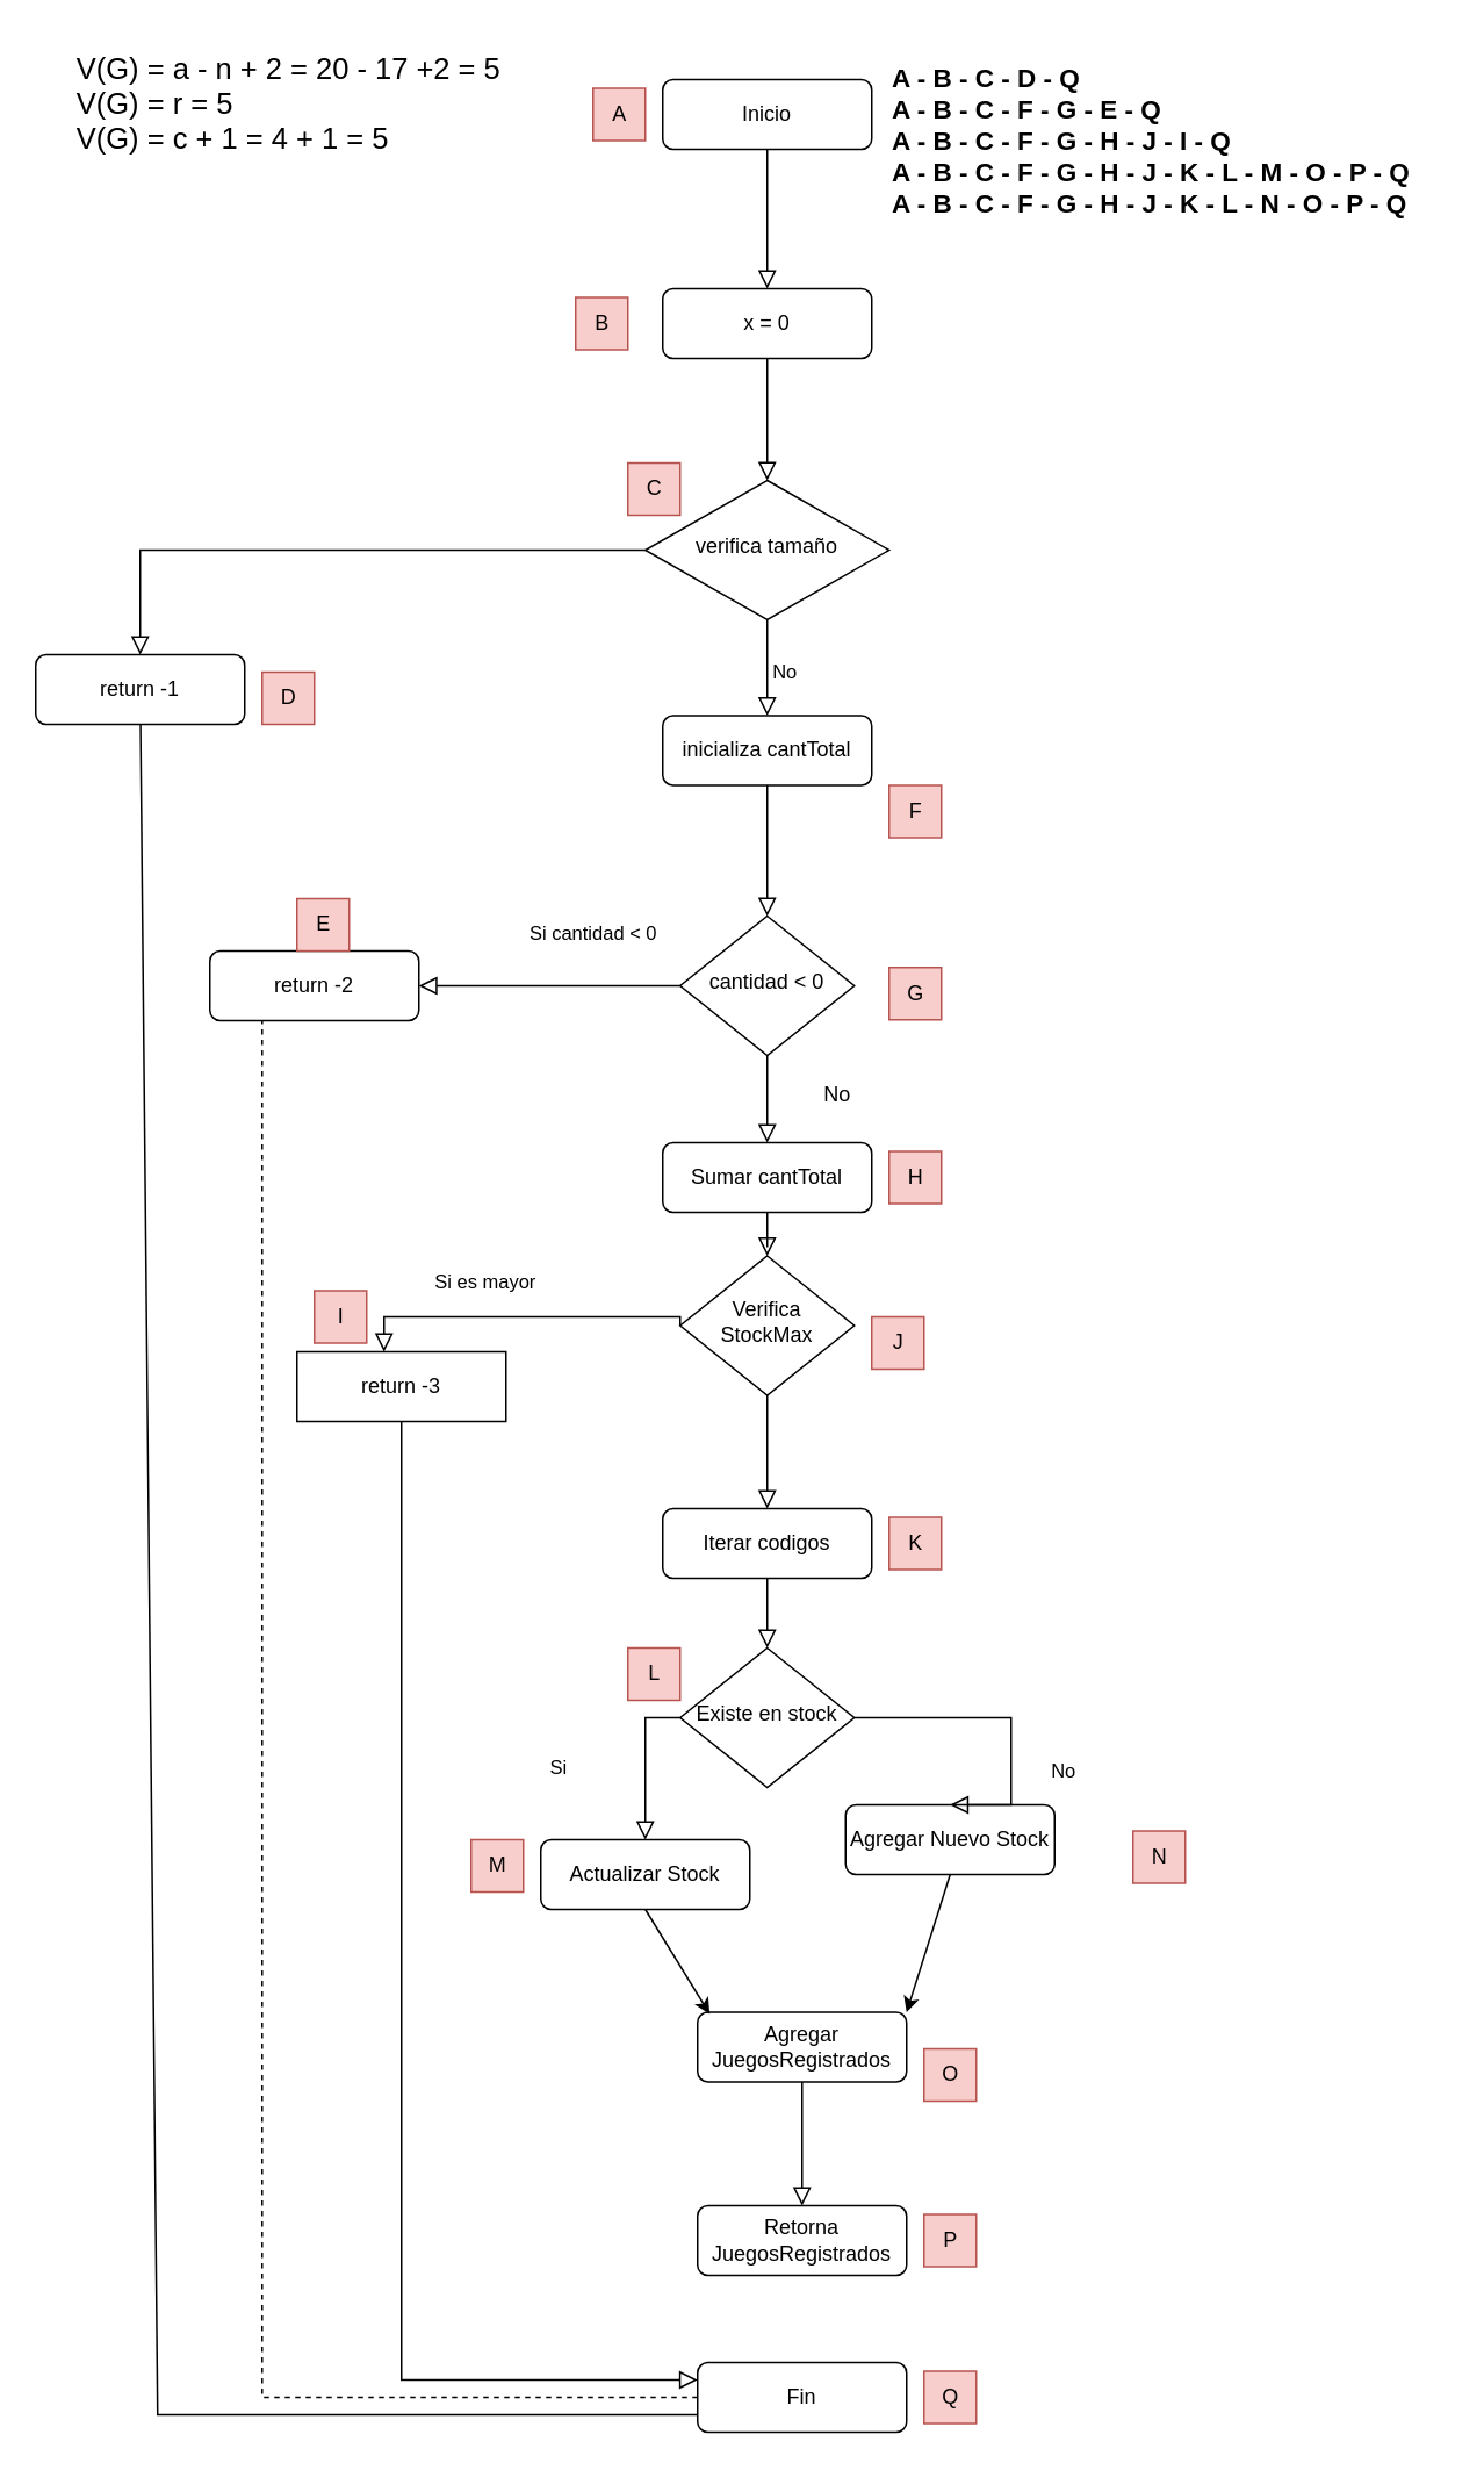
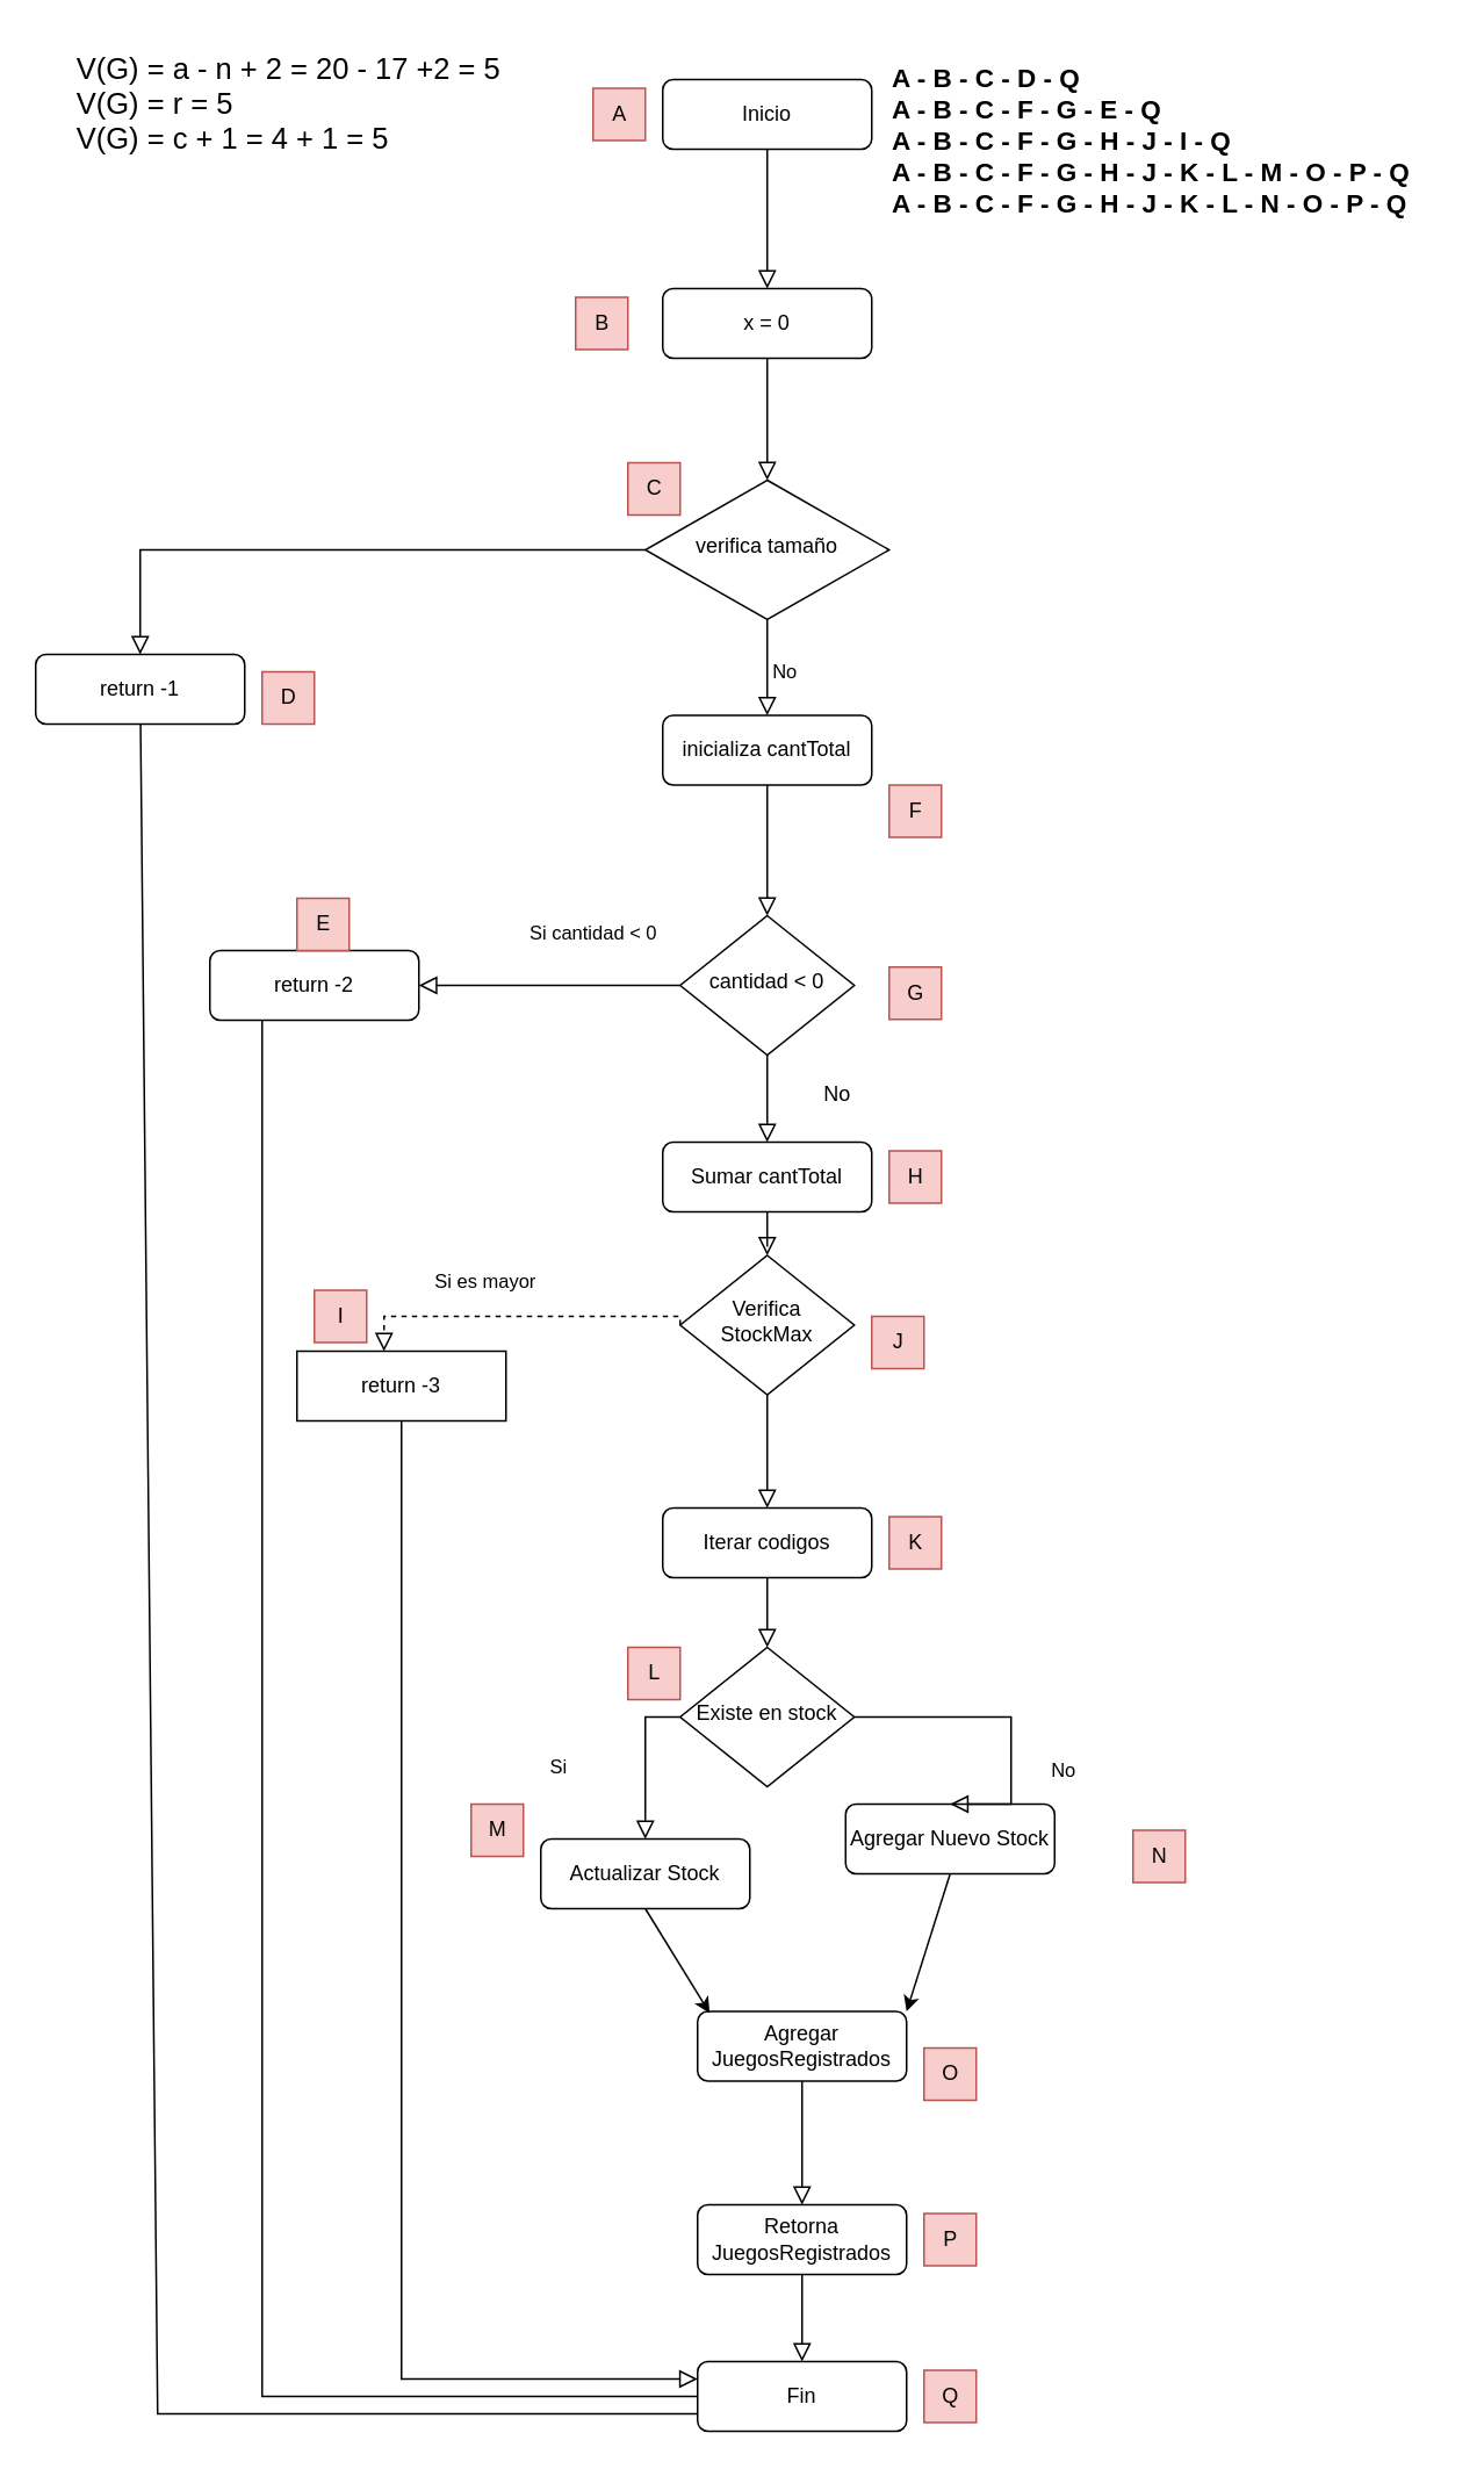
- <mxCell id="25" value="Si es mayor" style="edgeStyle=orthogonalEdgeStyle;rounded=0;html=1;jettySize=auto;orthogonalLoop=1;fontSize=11;endArrow=block;endFill=0;endSize=8;strokeWidth=1;shadow=0;labelBackgroundColor=none;exitX=0;exitY=0.5;exitDx=0;exitDy=0;" parent="1" source="23" target="24" edge="1"><mxGeometry x="0.2" y="-20" relative="1" as="geometry"><mxPoint as="offset" /><mxPoint x="310" y="575" as="sourcePoint" /><mxPoint x="250" y="575" as="targetPoint" /><Array as="points"><mxPoint x="220" y="755" /></Array></mxGeometry></mxCell>
+ <mxCell id="25" value="Si es mayor" style="edgeStyle=orthogonalEdgeStyle;rounded=0;html=1;jettySize=auto;orthogonalLoop=1;fontSize=11;endArrow=block;endFill=0;endSize=8;strokeWidth=1;shadow=0;labelBackgroundColor=none;exitX=0;exitY=0.5;exitDx=0;exitDy=0;dashed=1;" parent="1" source="23" target="24" edge="1"><mxGeometry x="0.2" y="-20" relative="1" as="geometry"><mxPoint as="offset" /><mxPoint x="310" y="575" as="sourcePoint" /><mxPoint x="250" y="575" as="targetPoint" /><Array as="points"><mxPoint x="220" y="755" /></Array></mxGeometry></mxCell>
- <mxCell id="54" value="M" style="text;html=1;align=center;verticalAlign=middle;resizable=0;points=[];autosize=1;strokeColor=#b85450;fillColor=#f8cecc;" parent="1" vertex="1"><mxGeometry x="270" y="1055" width="30" height="30" as="geometry" /></mxCell>
+ <mxCell id="54" value="M" style="text;html=1;align=center;verticalAlign=middle;resizable=0;points=[];autosize=1;strokeColor=#b85450;fillColor=#f8cecc;" parent="1" vertex="1"><mxGeometry x="270" y="1035" width="30" height="30" as="geometry" /></mxCell>
- <mxCell id="18" value="" style="endArrow=none;html=1;rounded=0;exitX=0;exitY=0.5;exitDx=0;exitDy=0;entryX=0.25;entryY=1;entryDx=0;entryDy=0;dashed=1;" parent="1" source="11" target="12" edge="1"><mxGeometry width="50" height="50" relative="1" as="geometry"><mxPoint x="400" y="615" as="sourcePoint" /><mxPoint x="450" y="565" as="targetPoint" /><Array as="points"><mxPoint x="150" y="1375" /></Array></mxGeometry></mxCell>
+ <mxCell id="18" value="" style="endArrow=none;html=1;rounded=0;exitX=0;exitY=0.5;exitDx=0;exitDy=0;entryX=0.25;entryY=1;entryDx=0;entryDy=0;" parent="1" source="11" target="12" edge="1"><mxGeometry width="50" height="50" relative="1" as="geometry"><mxPoint x="400" y="615" as="sourcePoint" /><mxPoint x="450" y="565" as="targetPoint" /><Array as="points"><mxPoint x="150" y="1375" /></Array></mxGeometry></mxCell>
+ <mxCell id="8" value="" style="rounded=0;html=1;jettySize=auto;orthogonalLoop=1;fontSize=11;endArrow=block;endFill=0;endSize=8;strokeWidth=1;shadow=0;labelBackgroundColor=none;edgeStyle=orthogonalEdgeStyle;" parent="1" source="34" target="11" edge="1"><mxGeometry x="0.333" y="20" relative="1" as="geometry"><mxPoint as="offset" /></mxGeometry></mxCell>
